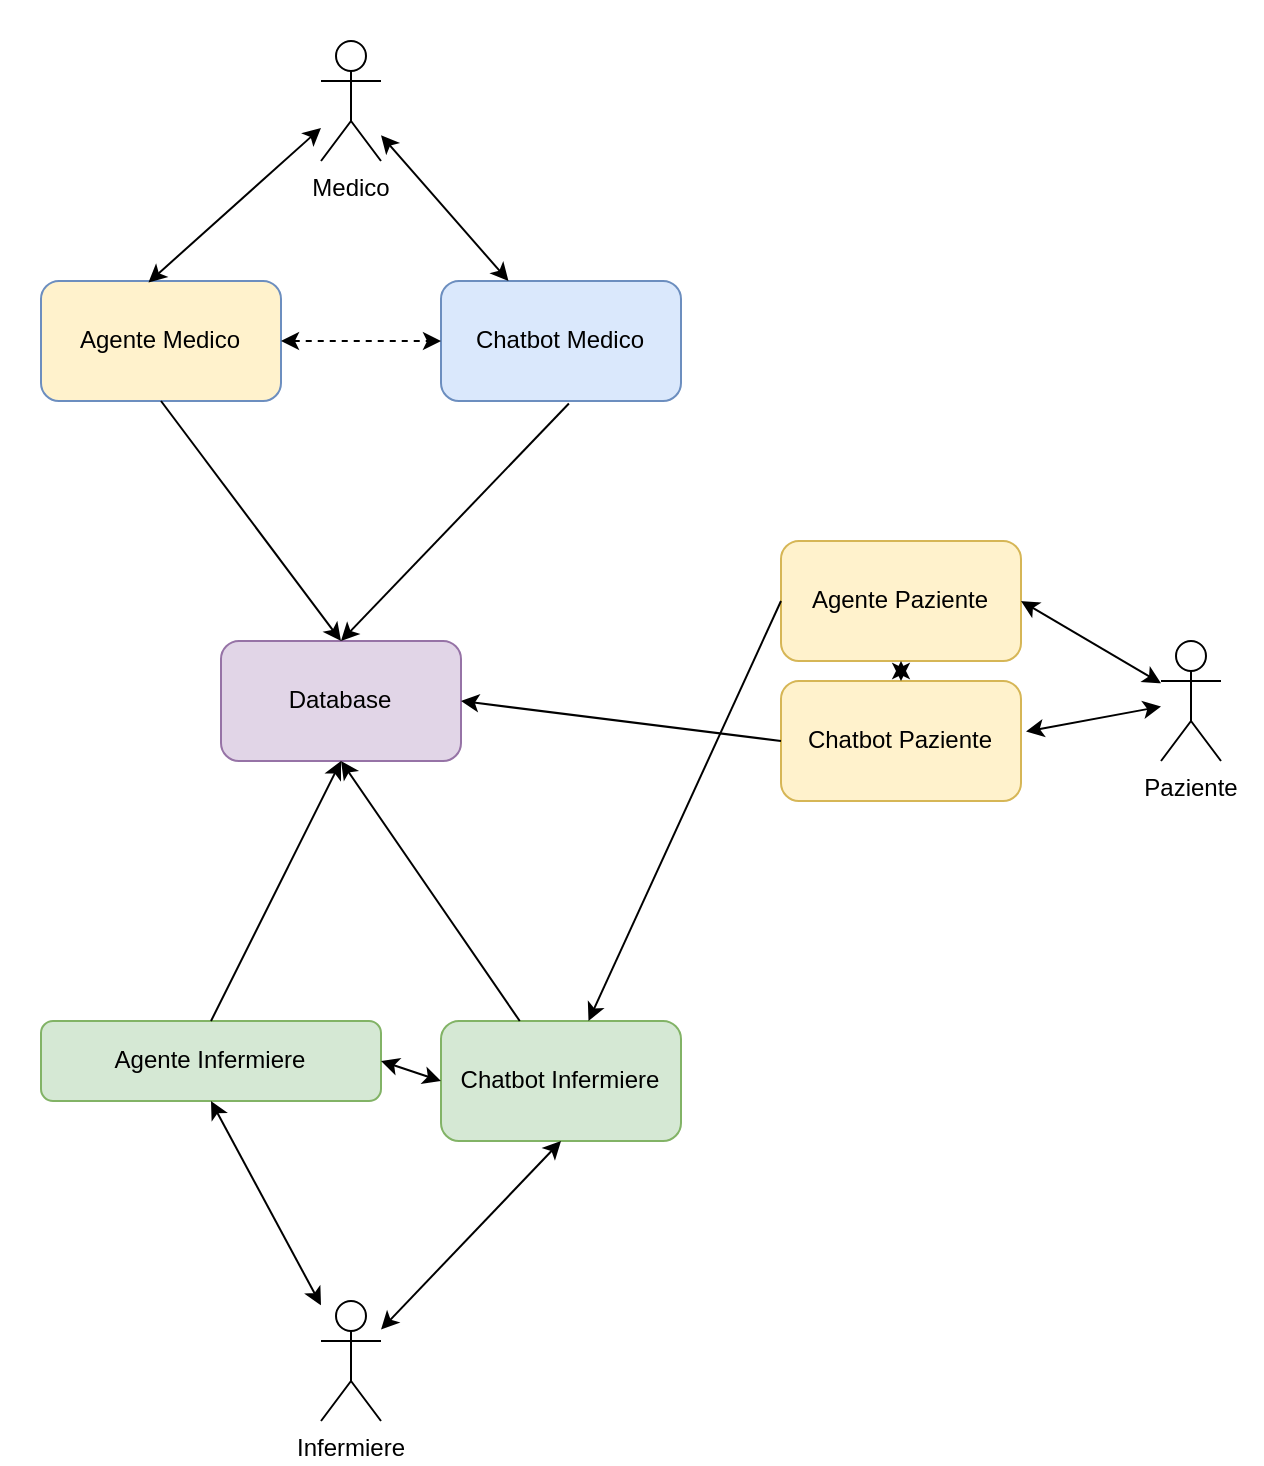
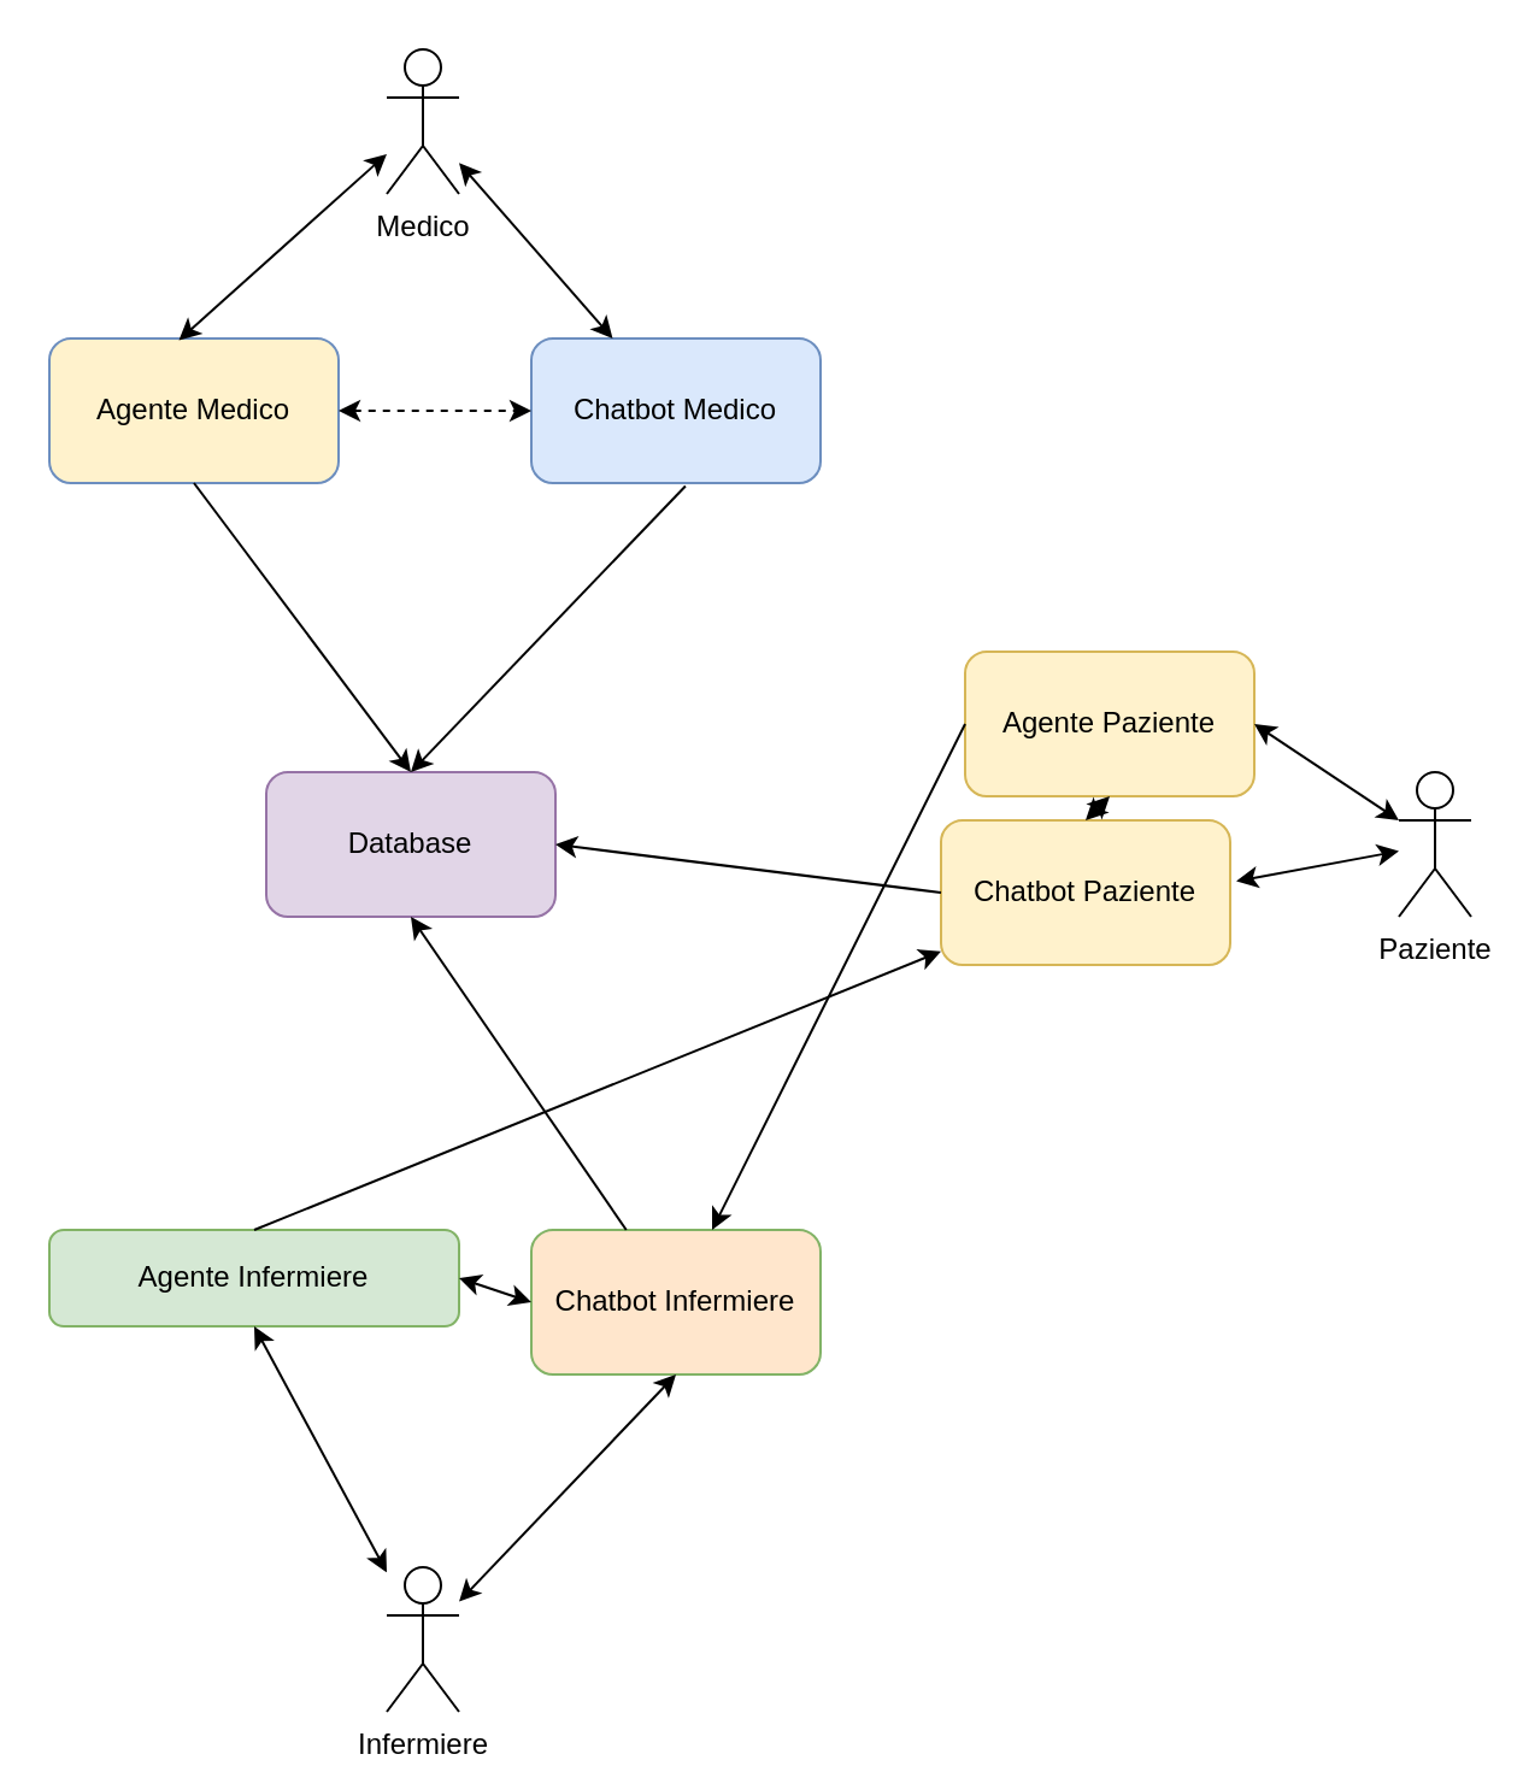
- <mxCell id="10" value="Agente Paziente" style="rounded=1;whiteSpace=wrap;html=1;movable=1;resizable=1;rotatable=1;deletable=1;editable=1;locked=0;connectable=1;fillColor=#fff2cc;strokeColor=#d6b656;" vertex="1" parent="1"><mxGeometry x="390" y="270" width="120" height="60" as="geometry" /></mxCell>
+ <mxCell id="10" value="Agente Paziente" style="rounded=1;whiteSpace=wrap;html=1;movable=1;resizable=1;rotatable=1;deletable=1;editable=1;locked=0;connectable=1;fillColor=#fff2cc;strokeColor=#d6b656;" vertex="1" parent="1"><mxGeometry x="400" y="270" width="120" height="60" as="geometry" /></mxCell>
- <mxCell id="6" value="" style="endArrow=classic;html=1;rounded=0;entryX=0.5;entryY=1;entryDx=0;entryDy=0;exitX=0.5;exitY=0;exitDx=0;exitDy=0;" edge="1" parent="1" source="2" target="4"><mxGeometry width="50" height="50" relative="1" as="geometry"><mxPoint x="70" y="510" as="sourcePoint" /><mxPoint x="120" y="460" as="targetPoint" /></mxGeometry></mxCell>
+ <mxCell id="6" value="" style="endArrow=classic;html=1;rounded=0;exitX=0.5;exitY=0;exitDx=0;exitDy=0;" edge="1" parent="1" source="2" target="11"><mxGeometry width="50" height="50" relative="1" as="geometry"><mxPoint x="70" y="510" as="sourcePoint" /><mxPoint x="120" y="460" as="targetPoint" /></mxGeometry></mxCell>
- <mxCell id="3" value="Chatbot Infermiere" style="rounded=1;whiteSpace=wrap;html=1;fillColor=#d5e8d4;strokeColor=#82b366;" vertex="1" parent="1"><mxGeometry x="220" y="510" width="120" height="60" as="geometry" /></mxCell>
+ <mxCell id="3" value="Chatbot Infermiere" style="rounded=1;whiteSpace=wrap;html=1;fillColor=#ffe6cc;strokeColor=#82b366;" vertex="1" parent="1"><mxGeometry x="220" y="510" width="120" height="60" as="geometry" /></mxCell>
